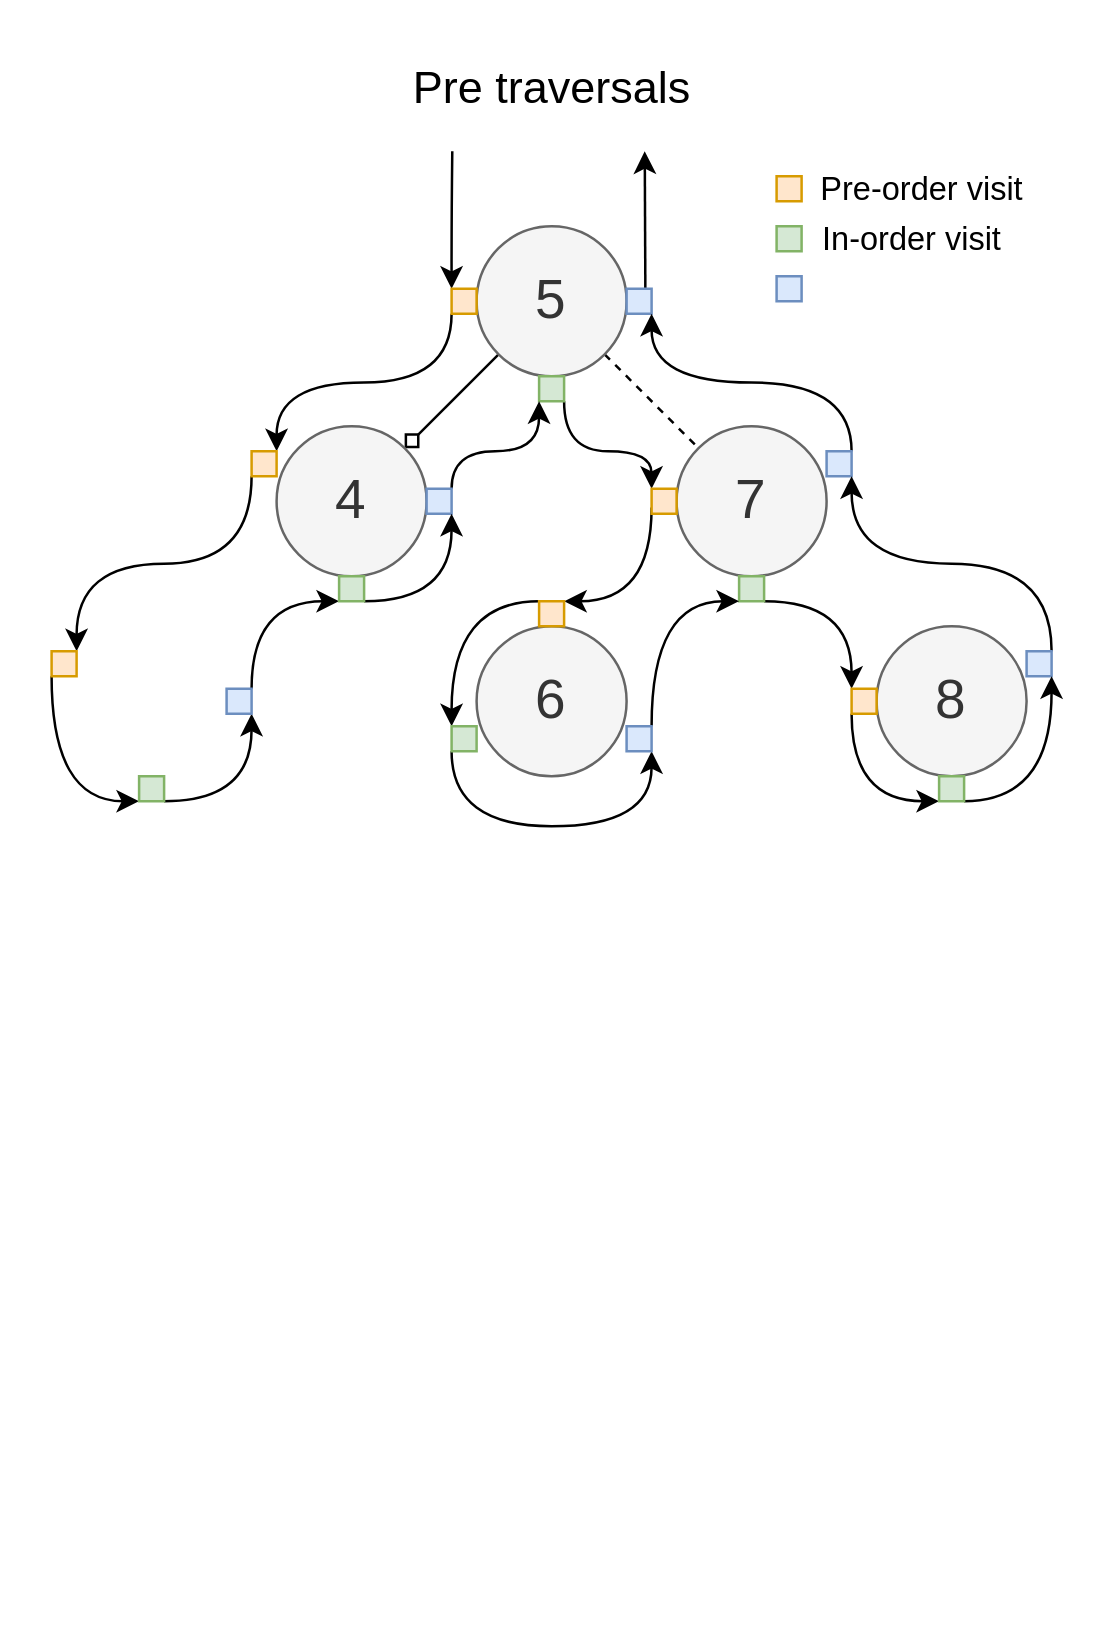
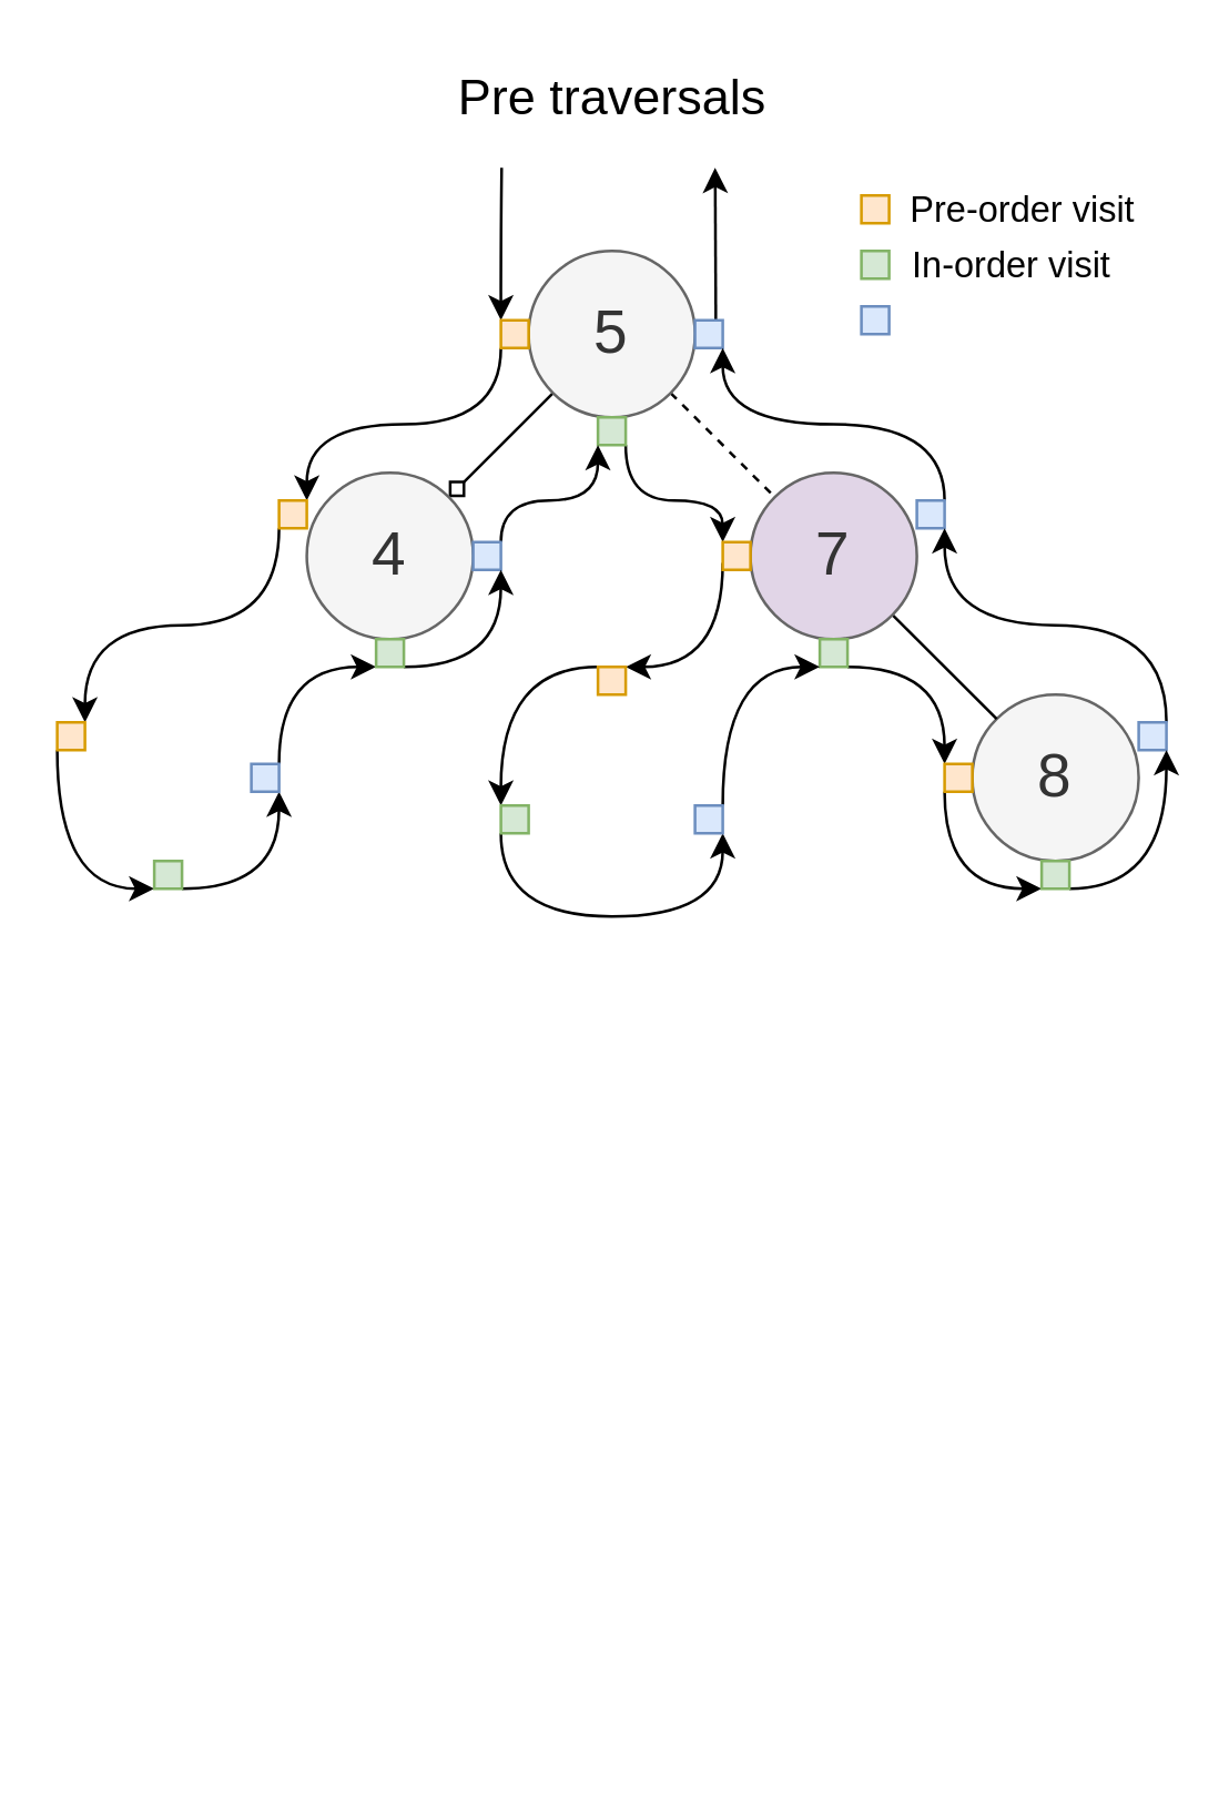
- <mxCell id="7" value="&lt;font style=&quot;font-size: 22px&quot;&gt;7&lt;/font&gt;" style="ellipse;whiteSpace=wrap;html=1;aspect=fixed;fillColor=#f5f5f5;strokeColor=#666666;fontColor=#333333;" vertex="1" parent="1"><mxGeometry x="270.04" y="170" width="60" height="60" as="geometry" /></mxCell>
+ <mxCell id="7" value="&lt;font style=&quot;font-size: 22px&quot;&gt;7&lt;/font&gt;" style="ellipse;whiteSpace=wrap;html=1;aspect=fixed;fillColor=#e1d5e7;strokeColor=#666666;fontColor=#333333;" vertex="1" parent="1"><mxGeometry x="270.04" y="170" width="60" height="60" as="geometry" /></mxCell>
+ <mxCell id="6" style="edgeStyle=none;rounded=0;orthogonalLoop=1;jettySize=auto;html=1;exitX=1;exitY=1;exitDx=0;exitDy=0;fontSize=22;endArrow=none;endFill=0;strokeWidth=1;entryX=0;entryY=0;entryDx=0;entryDy=0;" edge="1" parent="1" source="7" target="5"><mxGeometry relative="1" as="geometry"><mxPoint x="400.04" y="230" as="targetPoint" /></mxGeometry></mxCell>
- <mxCell id="8" value="&lt;font style=&quot;font-size: 22px&quot;&gt;6&lt;/font&gt;" style="ellipse;whiteSpace=wrap;html=1;aspect=fixed;fillColor=#f5f5f5;strokeColor=#666666;fontColor=#333333;" vertex="1" parent="1"><mxGeometry x="190.04" y="250" width="60" height="60" as="geometry" /></mxCell>
